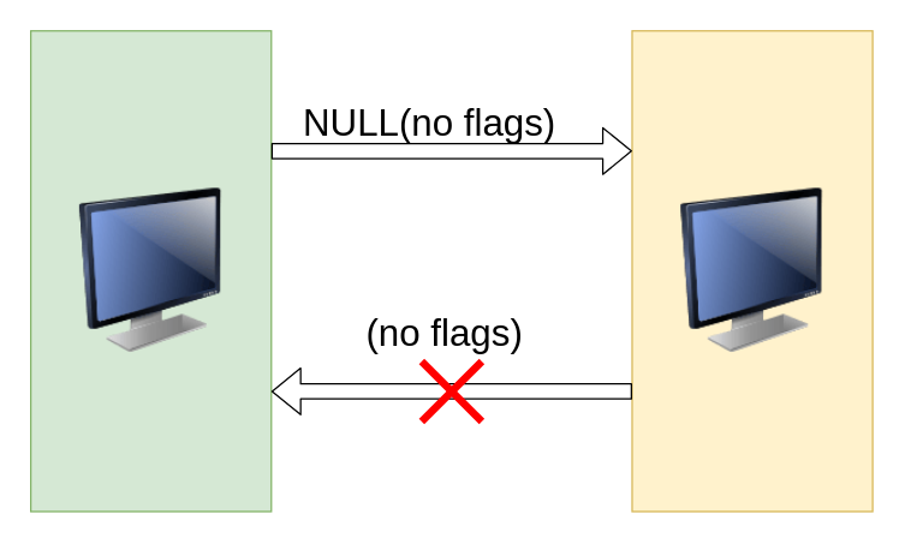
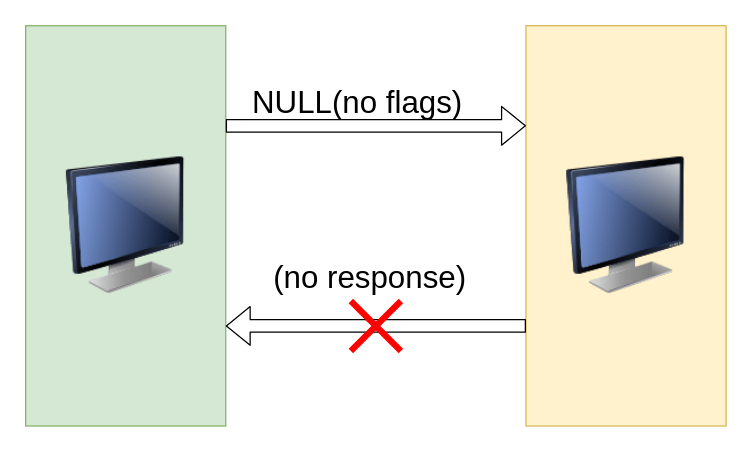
- <mxCell id="8" value="&lt;font style=&quot;font-size: 25px&quot;&gt;(no flags)&lt;/font&gt;" style="text;html=1;align=center;verticalAlign=middle;resizable=0;points=[];autosize=1;" vertex="1" parent="1"><mxGeometry x="210" y="210" width="170" height="20" as="geometry" /></mxCell>
+ <mxCell id="8" value="&lt;font style=&quot;font-size: 25px&quot;&gt;(no response)&lt;/font&gt;" style="text;html=1;align=center;verticalAlign=middle;resizable=0;points=[];autosize=1;" vertex="1" parent="1"><mxGeometry x="210" y="210" width="170" height="20" as="geometry" /></mxCell>
